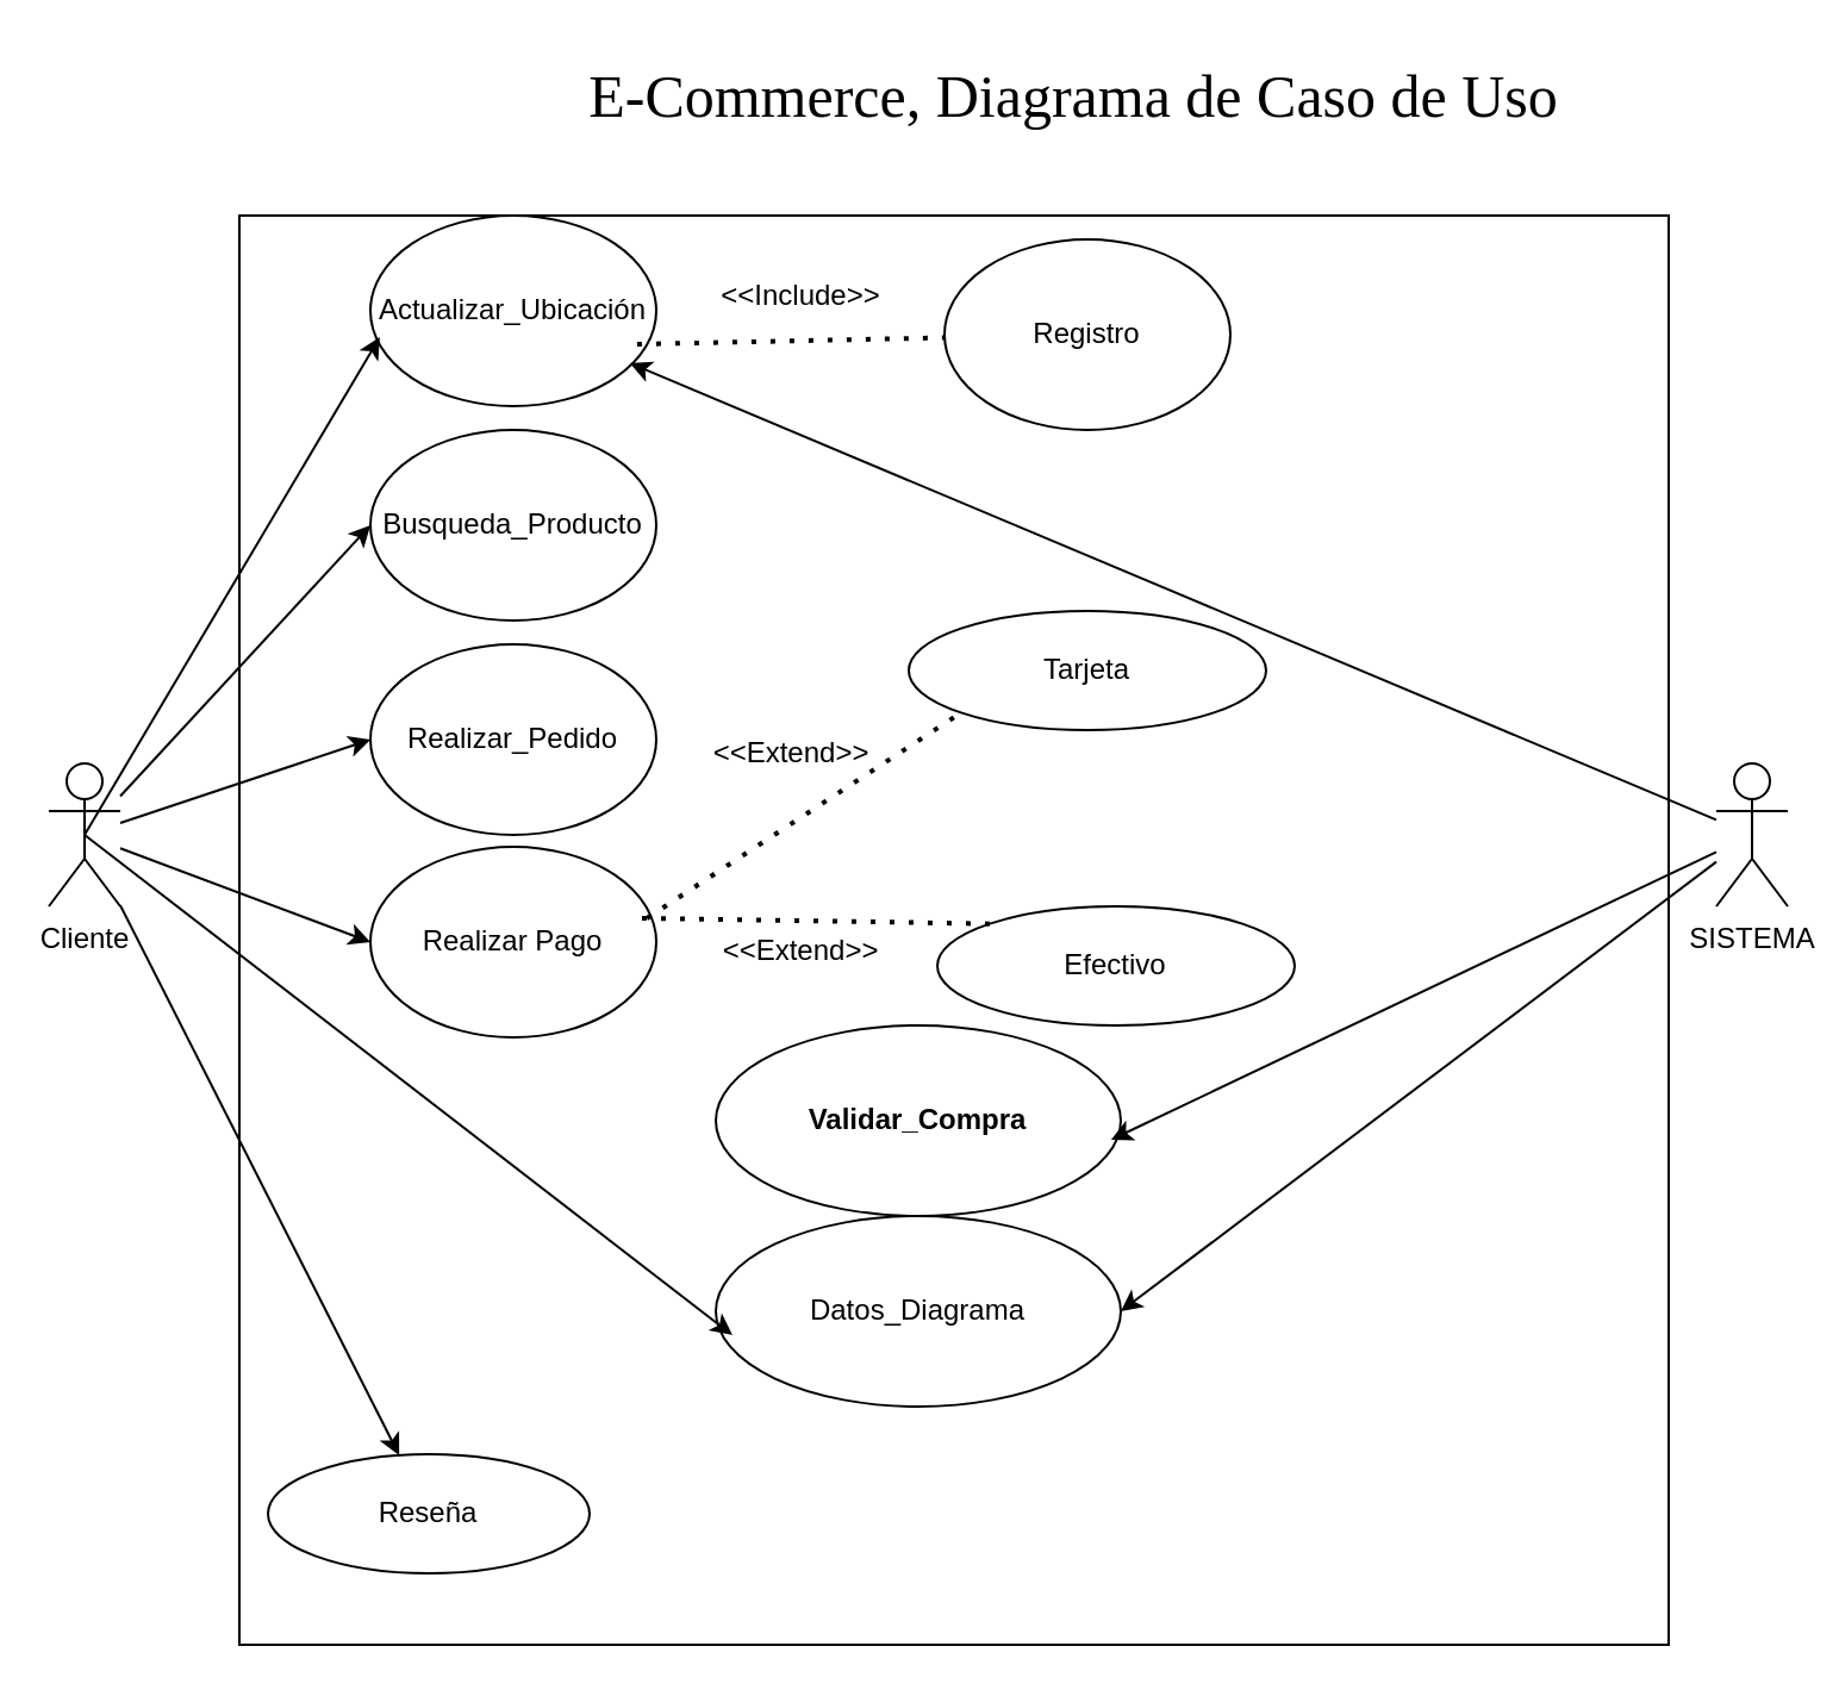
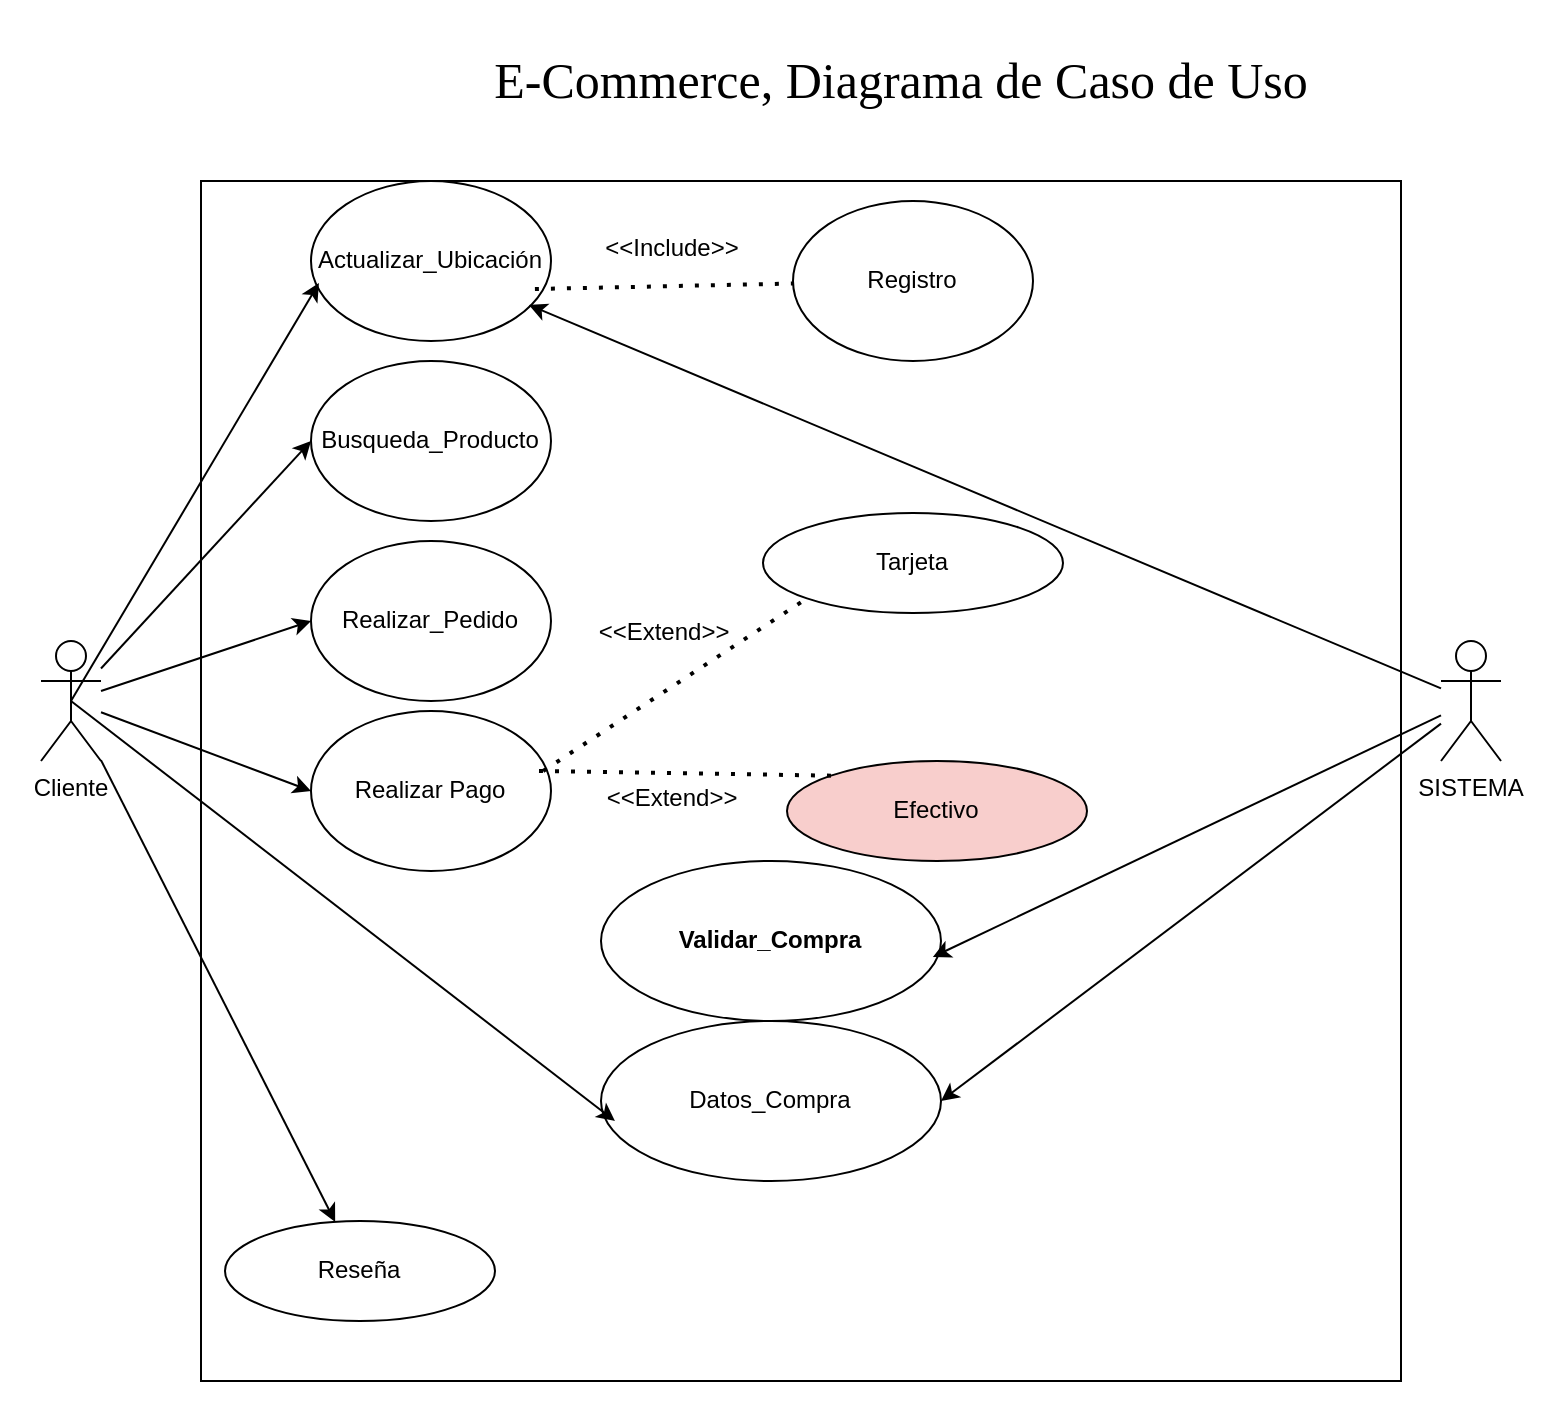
- <mxCell id="11" value="Efectivo" style="ellipse;whiteSpace=wrap;html=1;" vertex="1" parent="1"><mxGeometry x="393" y="380" width="150" height="50" as="geometry" /></mxCell>
+ <mxCell id="11" value="Efectivo" style="ellipse;whiteSpace=wrap;html=1;fillColor=#f8cecc;" vertex="1" parent="1"><mxGeometry x="393" y="380" width="150" height="50" as="geometry" /></mxCell>
- <mxCell id="15" value="Datos_Diagrama" style="ellipse;whiteSpace=wrap;html=1;" vertex="1" parent="1"><mxGeometry x="300" y="510" width="170" height="80" as="geometry" /></mxCell>
+ <mxCell id="15" value="Datos_Compra" style="ellipse;whiteSpace=wrap;html=1;" vertex="1" parent="1"><mxGeometry x="300" y="510" width="170" height="80" as="geometry" /></mxCell>
